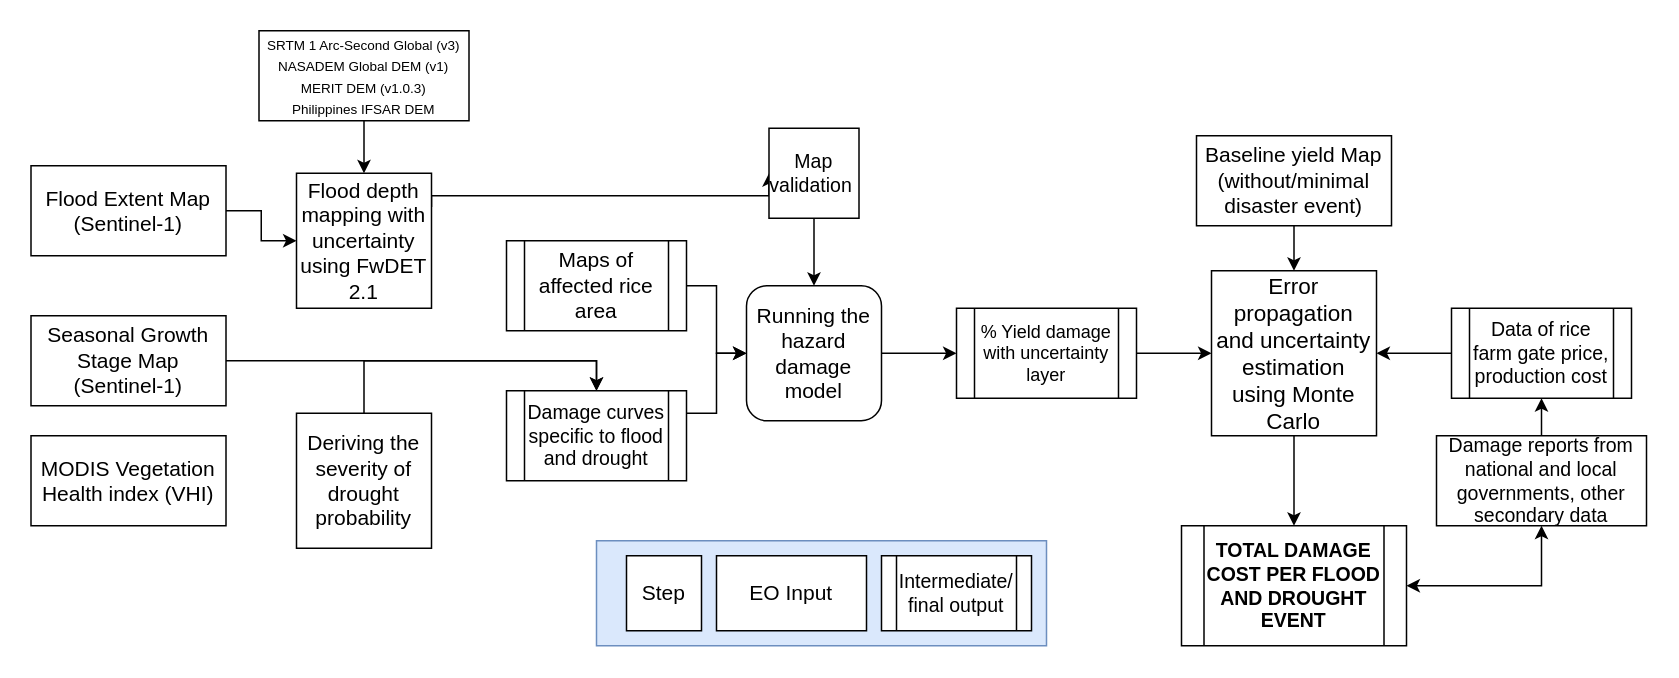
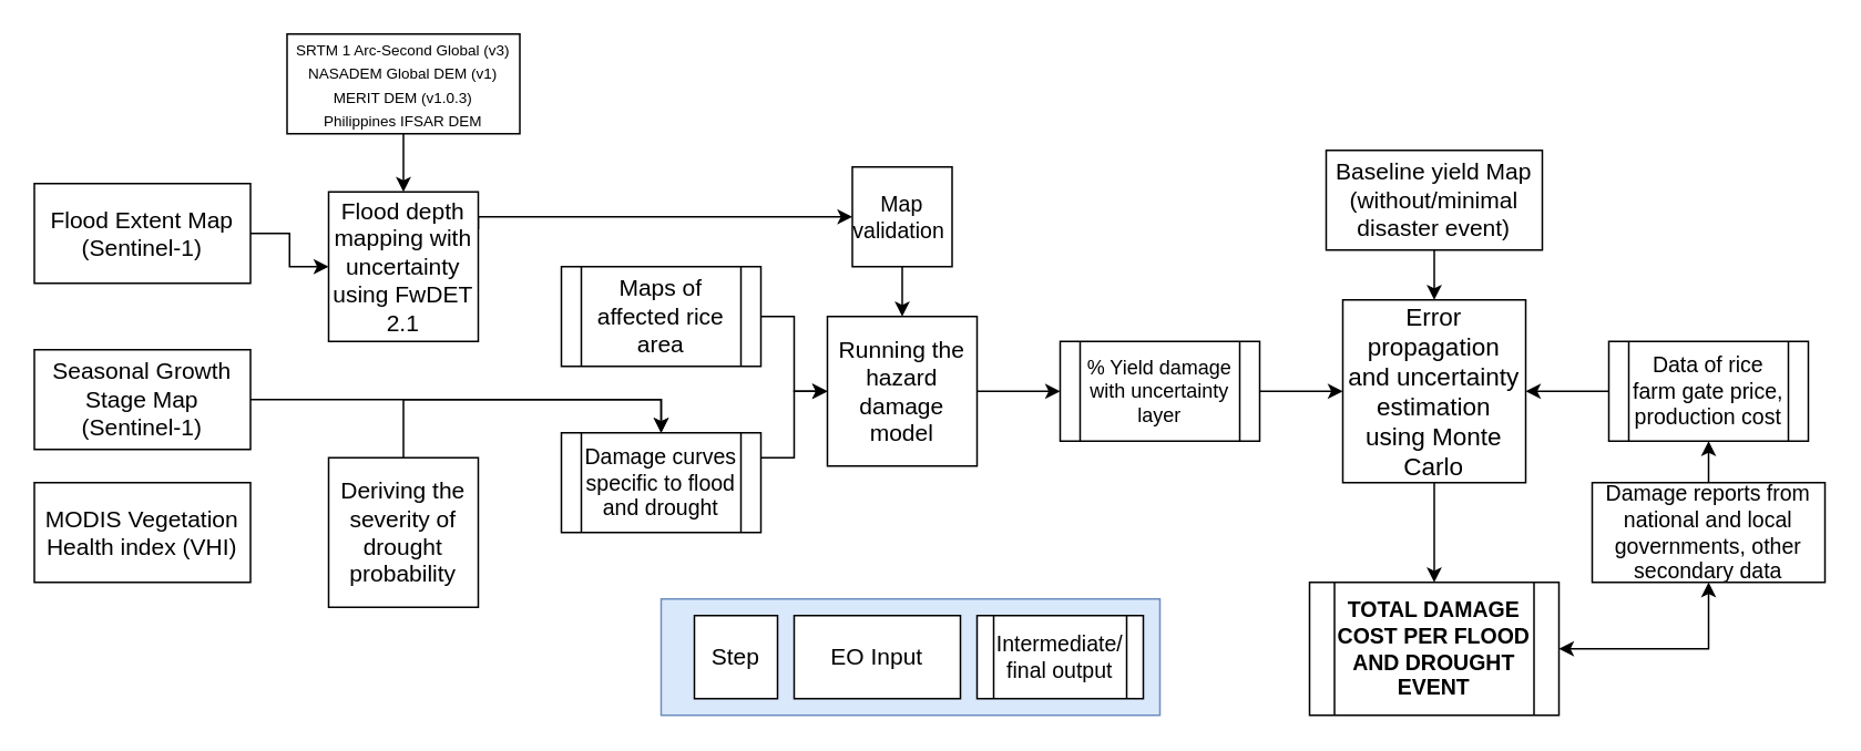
- <mxCell id="24" value="&lt;font style=&quot;font-size: 13px;&quot;&gt;Map validation&amp;nbsp;&lt;/font&gt;" style="whiteSpace=wrap;html=1;aspect=fixed;" vertex="1" parent="1"><mxGeometry x="512" y="85" width="60" height="60" as="geometry" /></mxCell>
+ <mxCell id="24" value="&lt;font style=&quot;font-size: 13px;&quot;&gt;Map validation&amp;nbsp;&lt;/font&gt;" style="whiteSpace=wrap;html=1;aspect=fixed;" vertex="1" parent="1"><mxGeometry x="512" y="100" width="60" height="60" as="geometry" /></mxCell>
- <mxCell id="22" value="&lt;font style=&quot;font-size: 14px;&quot;&gt;Running the hazard damage model&lt;/font&gt;" style="whiteSpace=wrap;html=1;aspect=fixed;rounded=1;" vertex="1" parent="1"><mxGeometry x="497" y="190" width="90" height="90" as="geometry" /></mxCell>
+ <mxCell id="22" value="&lt;font style=&quot;font-size: 14px;&quot;&gt;Running the hazard damage model&lt;/font&gt;" style="whiteSpace=wrap;html=1;aspect=fixed;" vertex="1" parent="1"><mxGeometry x="497" y="190" width="90" height="90" as="geometry" /></mxCell>
